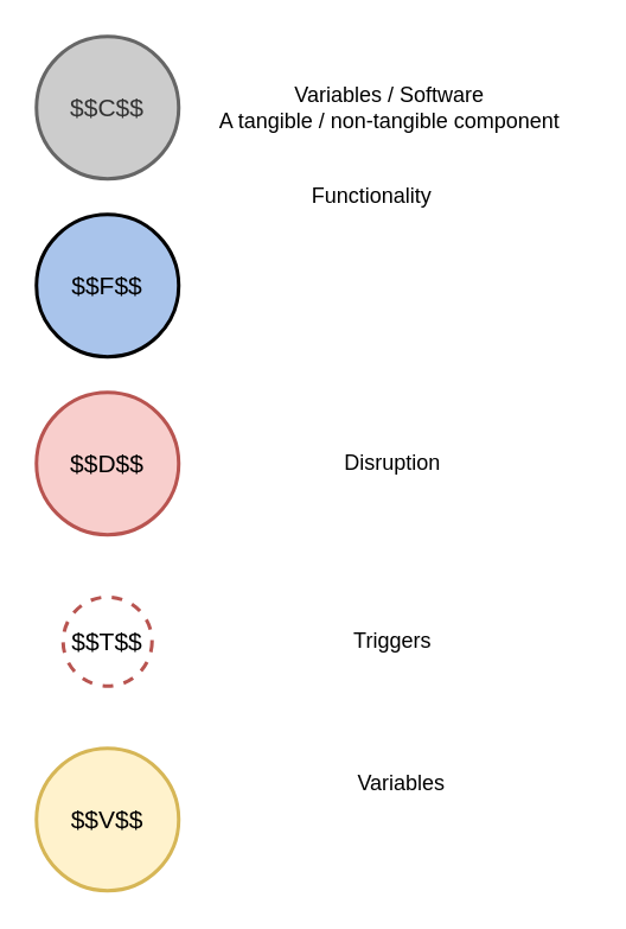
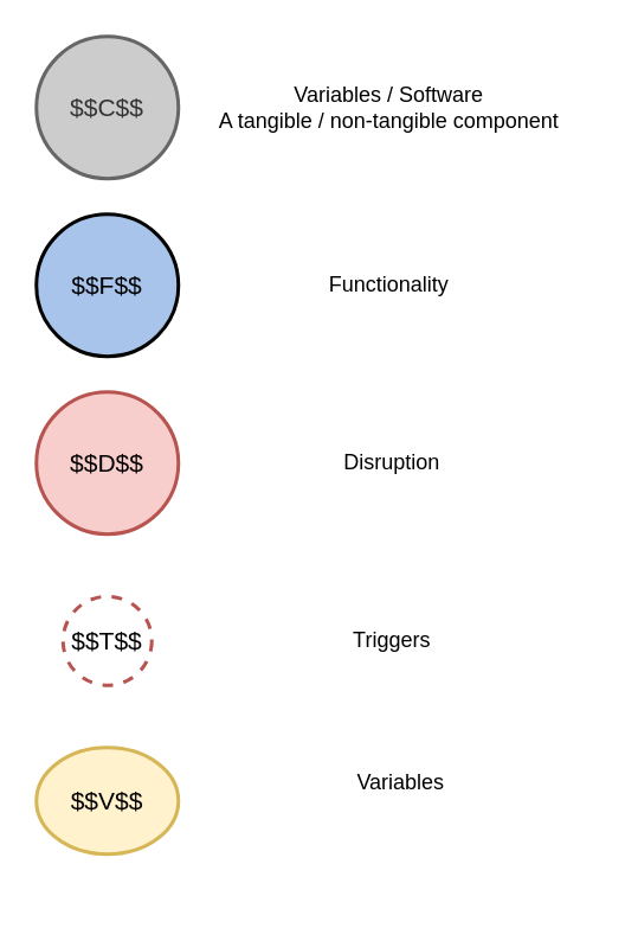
- <mxCell id="5" value="Functionality&amp;nbsp;" style="text;html=1;align=center;verticalAlign=middle;resizable=0;points=[];autosize=1;strokeColor=none;fillColor=none;" parent="1" vertex="1"><mxGeometry x="165" y="95" width="90" height="30" as="geometry" /></mxCell>
+ <mxCell id="5" value="Functionality&amp;nbsp;" style="text;html=1;align=center;verticalAlign=middle;resizable=0;points=[];autosize=1;strokeColor=none;fillColor=none;" parent="1" vertex="1"><mxGeometry x="175" y="145" width="90" height="30" as="geometry" /></mxCell>
- <mxCell id="10" value="&lt;font style=&quot;font-size: 14px;&quot;&gt;$$V$$&lt;/font&gt;" style="ellipse;whiteSpace=wrap;html=1;aspect=fixed;strokeWidth=2;strokeColor=#d6b656;fillColor=#fff2cc;" parent="1" vertex="1"><mxGeometry x="20" y="420" width="80" height="80" as="geometry" /></mxCell>
+ <mxCell id="10" value="&lt;font style=&quot;font-size: 14px;&quot;&gt;$$V$$&lt;/font&gt;" style="ellipse;whiteSpace=wrap;html=1;aspect=fixed;strokeWidth=2;strokeColor=#d6b656;fillColor=#fff2cc;" parent="1" vertex="1"><mxGeometry x="20" y="420" width="80" height="60" as="geometry" /></mxCell>
